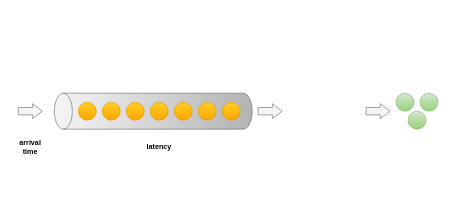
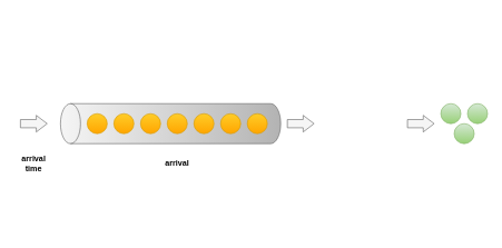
- <mxCell id="17" value="latency" style="text;html=1;align=center;verticalAlign=middle;whiteSpace=wrap;rounded=0;fontStyle=1" vertex="1" parent="1"><mxGeometry x="235" y="230" width="60" height="30" as="geometry" /></mxCell>
+ <mxCell id="17" value="arrival" style="text;html=1;align=center;verticalAlign=middle;whiteSpace=wrap;rounded=0;fontStyle=1" vertex="1" parent="1"><mxGeometry x="235" y="230" width="60" height="30" as="geometry" /></mxCell>
